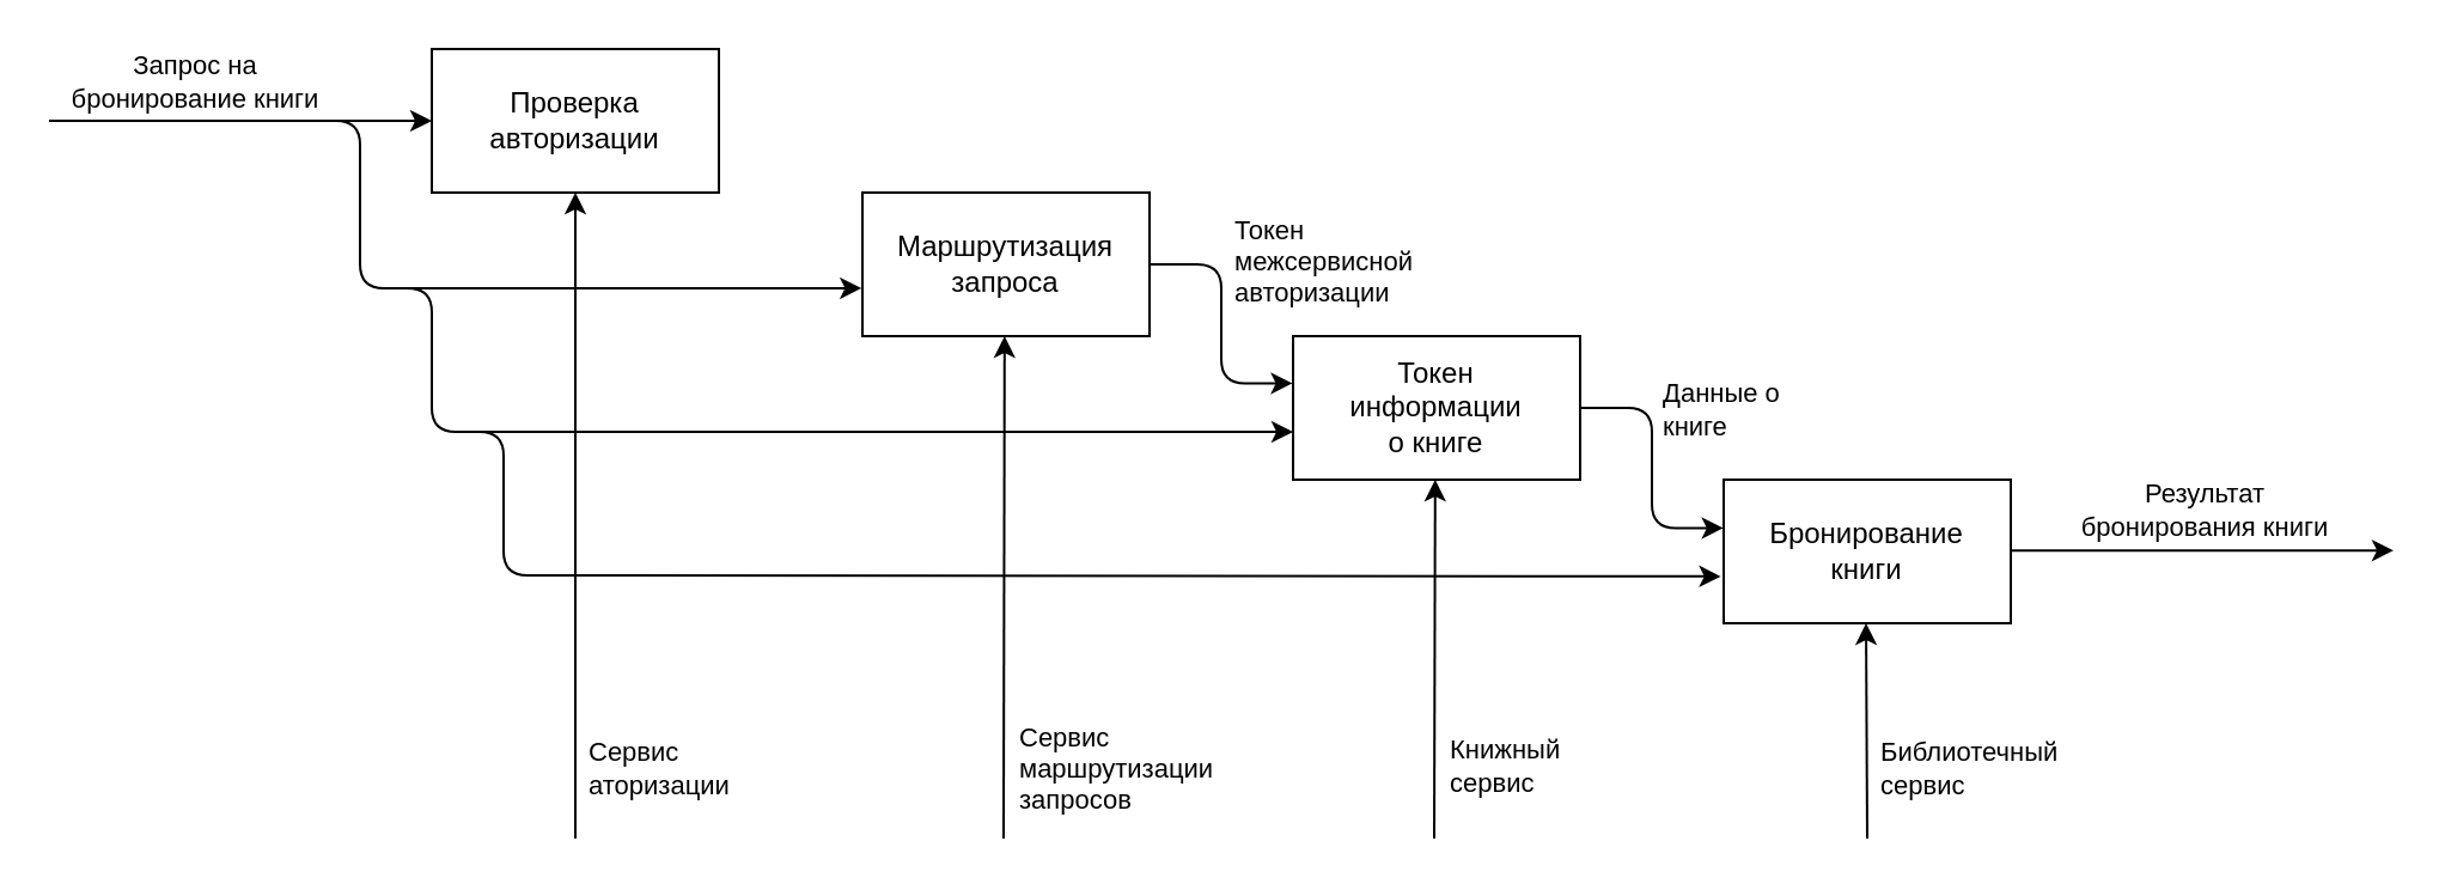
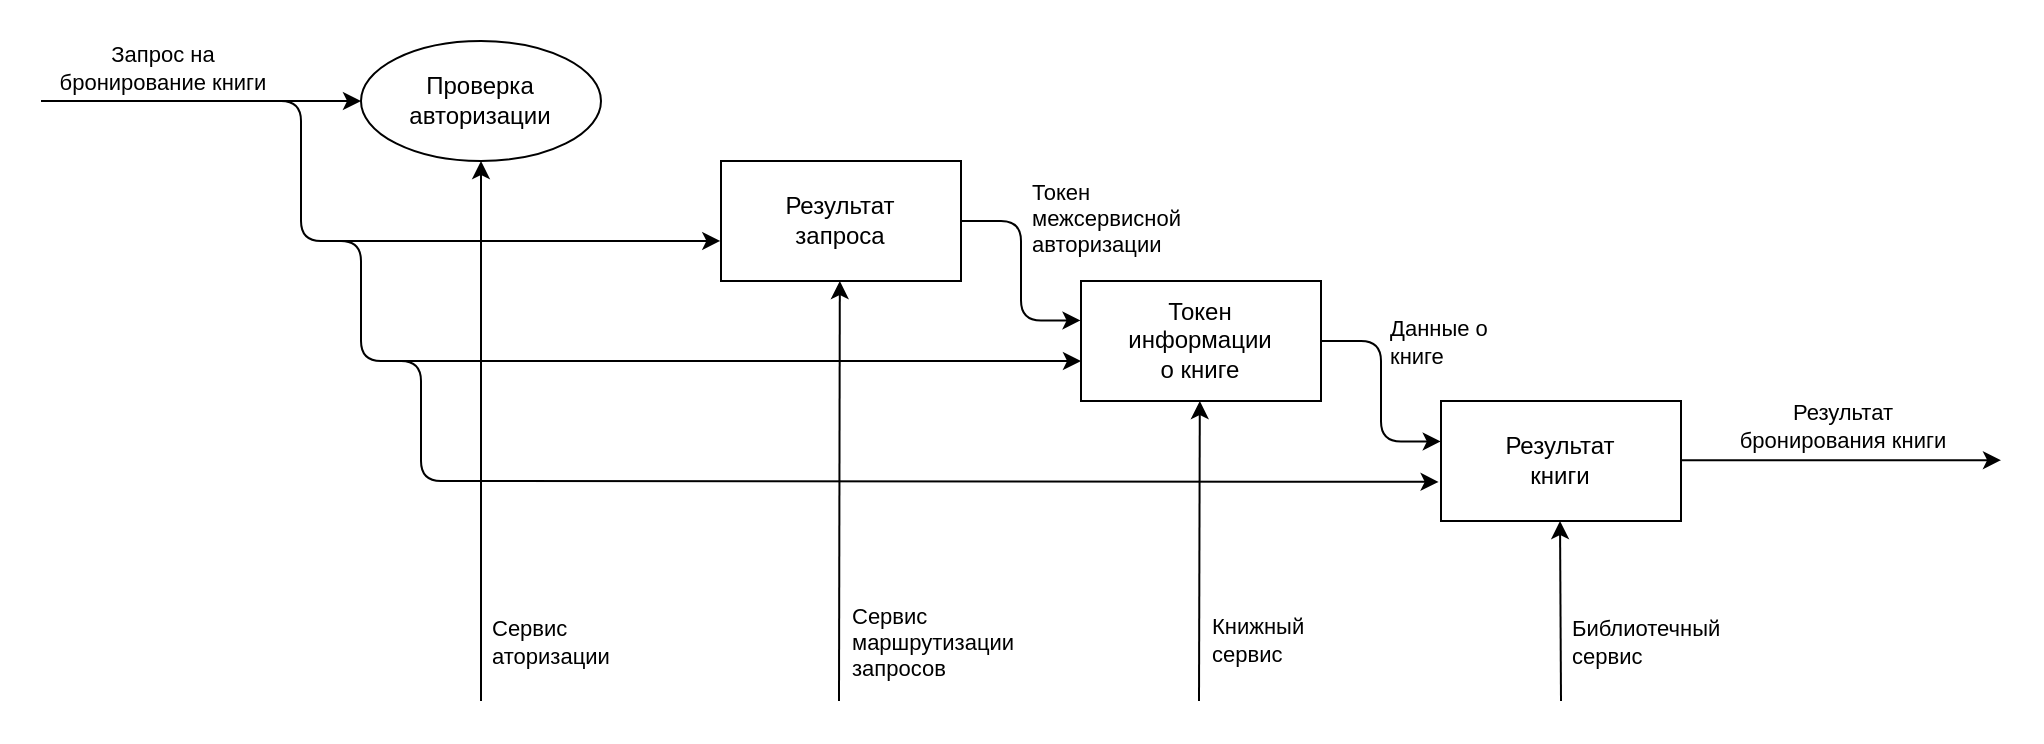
- <mxCell id="2" value="Проверка&lt;br&gt;авторизации" style="rounded=0;whiteSpace=wrap;html=1;labelBackgroundColor=none;align=center;fillColor=none;" vertex="1" parent="1"><mxGeometry x="180" y="20" width="120" height="60" as="geometry" /></mxCell>
+ <mxCell id="2" value="Проверка&lt;br&gt;авторизации" style="ellipse;whiteSpace=wrap;html=1;labelBackgroundColor=none;align=center;fillColor=none;" vertex="1" parent="1"><mxGeometry x="180" y="20" width="120" height="60" as="geometry" /></mxCell>
- <mxCell id="5" value="Маршрутизация&lt;br&gt;запроса" style="rounded=0;whiteSpace=wrap;html=1;labelBackgroundColor=none;align=center;fillColor=none;" vertex="1" parent="1"><mxGeometry x="360" y="80" width="120" height="60" as="geometry" /></mxCell>
+ <mxCell id="5" value="Результат&lt;br&gt;запроса" style="rounded=0;whiteSpace=wrap;html=1;labelBackgroundColor=none;align=center;fillColor=none;" vertex="1" parent="1"><mxGeometry x="360" y="80" width="120" height="60" as="geometry" /></mxCell>
- <mxCell id="9" value="Бронирование&lt;br&gt;книги" style="rounded=0;whiteSpace=wrap;html=1;labelBackgroundColor=none;align=center;fillColor=none;" vertex="1" parent="1"><mxGeometry x="720" y="200" width="120" height="60" as="geometry" /></mxCell>
+ <mxCell id="9" value="Результат&lt;br&gt;книги" style="rounded=0;whiteSpace=wrap;html=1;labelBackgroundColor=none;align=center;fillColor=none;" vertex="1" parent="1"><mxGeometry x="720" y="200" width="120" height="60" as="geometry" /></mxCell>
